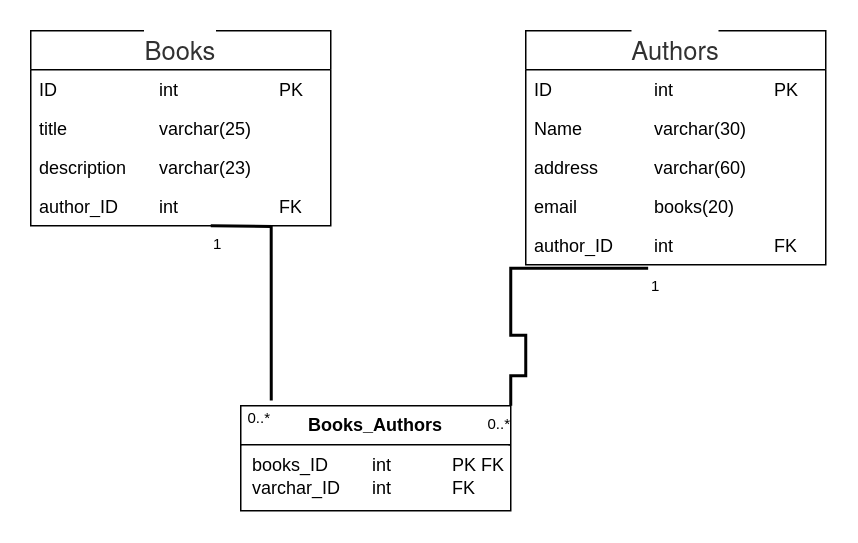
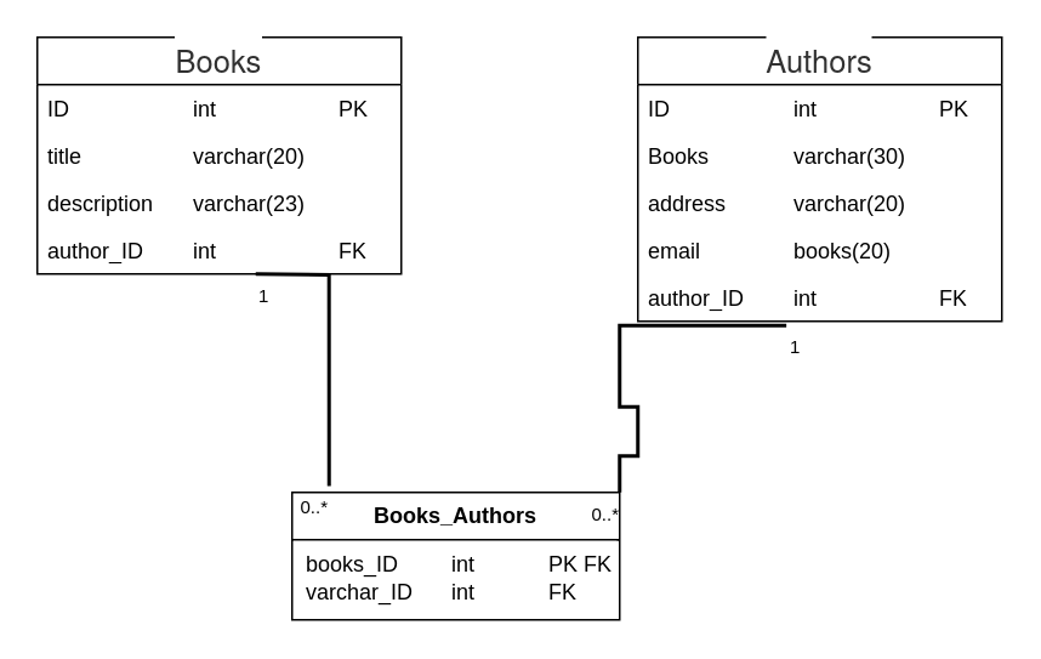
- <mxCell id="4" value="title&lt;span style=&quot;white-space: pre;&quot;&gt;&#09;&lt;/span&gt;&lt;span style=&quot;white-space: pre;&quot;&gt;&#09;&lt;span style=&quot;white-space: pre;&quot;&gt;&#09;&lt;/span&gt;&lt;/span&gt;varchar(25)" style="text;strokeColor=none;fillColor=none;align=left;verticalAlign=top;spacingLeft=4;spacingRight=4;overflow=hidden;rotatable=0;points=[[0,0.5],[1,0.5]];portConstraint=eastwest;whiteSpace=wrap;html=1;" vertex="1" parent="2"><mxGeometry y="52" width="200" height="26" as="geometry" /></mxCell>
+ <mxCell id="4" value="title&lt;span style=&quot;white-space: pre;&quot;&gt;&#09;&lt;/span&gt;&lt;span style=&quot;white-space: pre;&quot;&gt;&#09;&lt;span style=&quot;white-space: pre;&quot;&gt;&#09;&lt;/span&gt;&lt;/span&gt;varchar(20)" style="text;strokeColor=none;fillColor=none;align=left;verticalAlign=top;spacingLeft=4;spacingRight=4;overflow=hidden;rotatable=0;points=[[0,0.5],[1,0.5]];portConstraint=eastwest;whiteSpace=wrap;html=1;" vertex="1" parent="2"><mxGeometry y="52" width="200" height="26" as="geometry" /></mxCell>
- <mxCell id="9" value="Name&lt;span style=&quot;white-space: pre;&quot;&gt;&#09;&lt;span style=&quot;white-space: pre;&quot;&gt;&#09;&lt;/span&gt;&lt;/span&gt;varchar(30)" style="text;strokeColor=none;fillColor=none;align=left;verticalAlign=top;spacingLeft=4;spacingRight=4;overflow=hidden;rotatable=0;points=[[0,0.5],[1,0.5]];portConstraint=eastwest;whiteSpace=wrap;html=1;" vertex="1" parent="7"><mxGeometry y="52" width="200" height="26" as="geometry" /></mxCell>
+ <mxCell id="9" value="Books&lt;span style=&quot;white-space: pre;&quot;&gt;&#09;&lt;span style=&quot;white-space: pre;&quot;&gt;&#09;&lt;/span&gt;&lt;/span&gt;varchar(30)" style="text;strokeColor=none;fillColor=none;align=left;verticalAlign=top;spacingLeft=4;spacingRight=4;overflow=hidden;rotatable=0;points=[[0,0.5],[1,0.5]];portConstraint=eastwest;whiteSpace=wrap;html=1;" vertex="1" parent="7"><mxGeometry y="52" width="200" height="26" as="geometry" /></mxCell>
- <mxCell id="10" value="address &lt;span style=&quot;white-space: pre;&quot;&gt;&#09;&lt;/span&gt;&lt;span style=&quot;white-space: pre;&quot;&gt;&#09;&lt;/span&gt;varchar(60)" style="text;strokeColor=none;fillColor=none;align=left;verticalAlign=top;spacingLeft=4;spacingRight=4;overflow=hidden;rotatable=0;points=[[0,0.5],[1,0.5]];portConstraint=eastwest;whiteSpace=wrap;html=1;" vertex="1" parent="7"><mxGeometry y="78" width="200" height="26" as="geometry" /></mxCell>
+ <mxCell id="10" value="address &lt;span style=&quot;white-space: pre;&quot;&gt;&#09;&lt;/span&gt;&lt;span style=&quot;white-space: pre;&quot;&gt;&#09;&lt;/span&gt;varchar(20)" style="text;strokeColor=none;fillColor=none;align=left;verticalAlign=top;spacingLeft=4;spacingRight=4;overflow=hidden;rotatable=0;points=[[0,0.5],[1,0.5]];portConstraint=eastwest;whiteSpace=wrap;html=1;" vertex="1" parent="7"><mxGeometry y="78" width="200" height="26" as="geometry" /></mxCell>
